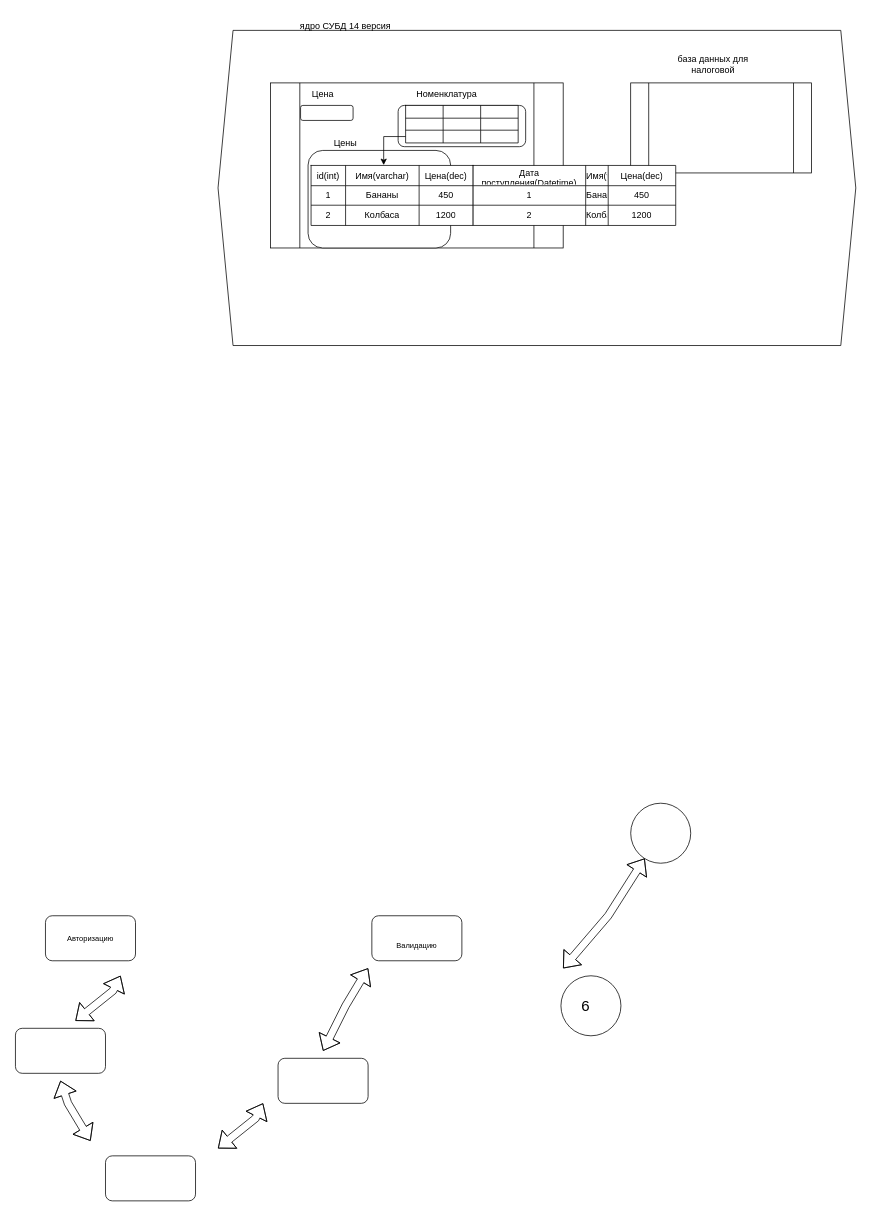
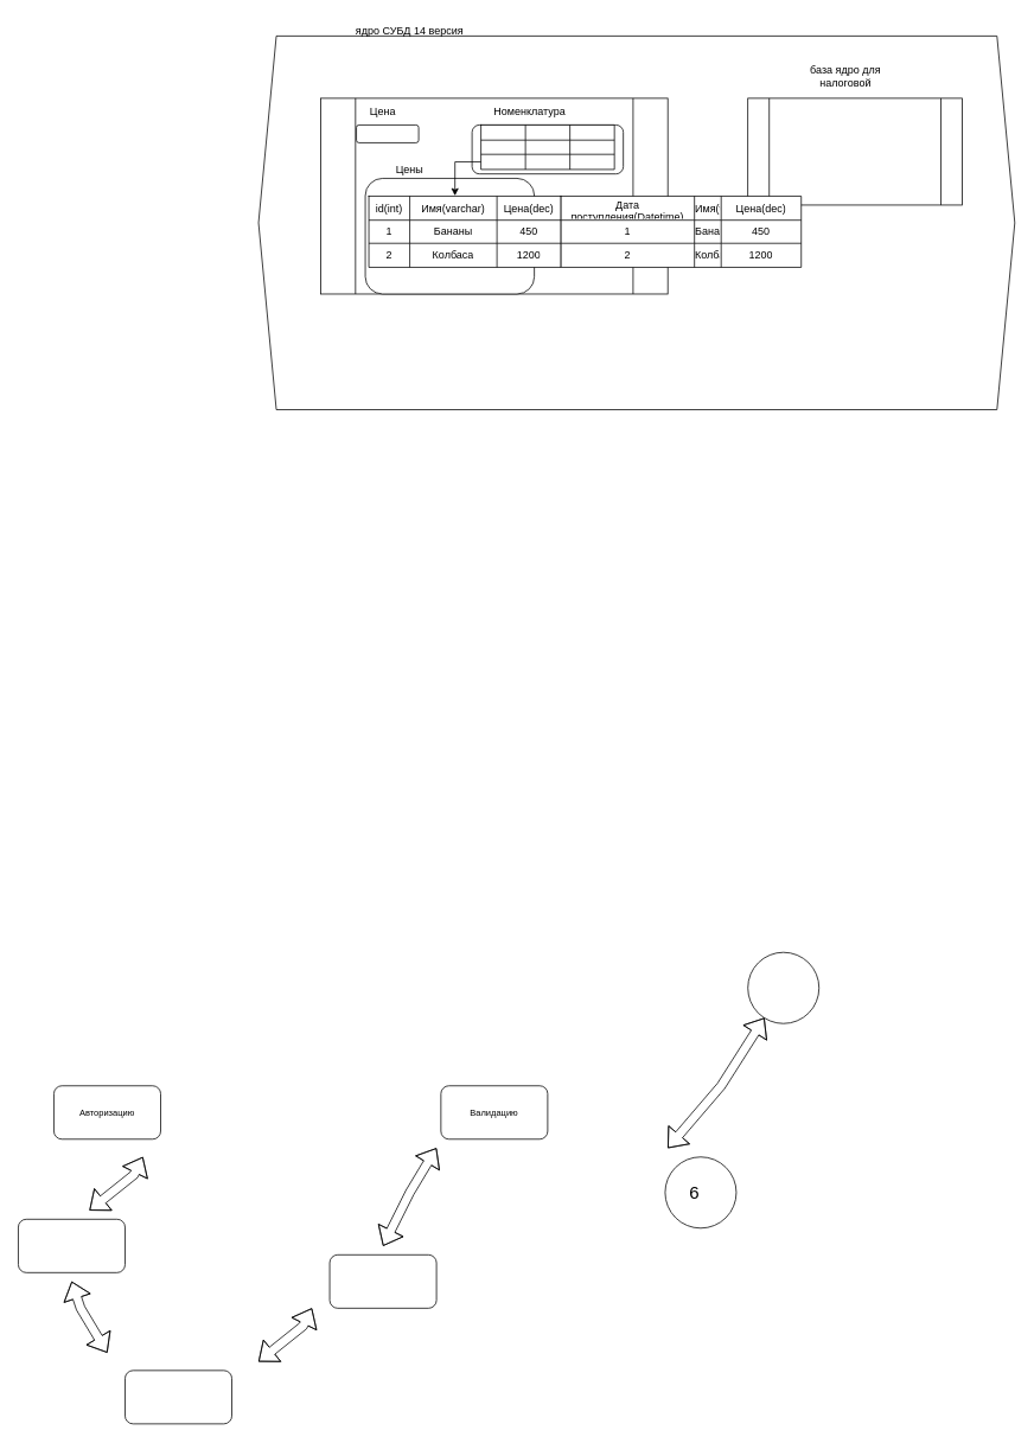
- <mxCell id="6" value="база данных для налоговой" style="text;html=1;strokeColor=none;fillColor=none;align=center;verticalAlign=middle;whiteSpace=wrap;rounded=0;" vertex="1" parent="1"><mxGeometry x="880" y="70" width="140" height="30" as="geometry" /></mxCell>
+ <mxCell id="6" value="база ядро для налоговой" style="text;html=1;strokeColor=none;fillColor=none;align=center;verticalAlign=middle;whiteSpace=wrap;rounded=0;" vertex="1" parent="1"><mxGeometry x="880" y="70" width="140" height="30" as="geometry" /></mxCell>
- <mxCell id="67" value="Валидацию" style="text;html=1;strokeColor=none;fillColor=none;align=center;verticalAlign=middle;whiteSpace=wrap;rounded=0;fontSize=10;" vertex="1" parent="1"><mxGeometry x="525" y="1245" width="60" height="30" as="geometry" /></mxCell>
+ <mxCell id="67" value="Валидацию" style="text;html=1;strokeColor=none;fillColor=none;align=center;verticalAlign=middle;whiteSpace=wrap;rounded=0;fontSize=10;" vertex="1" parent="1"><mxGeometry x="525" y="1235" width="60" height="30" as="geometry" /></mxCell>
